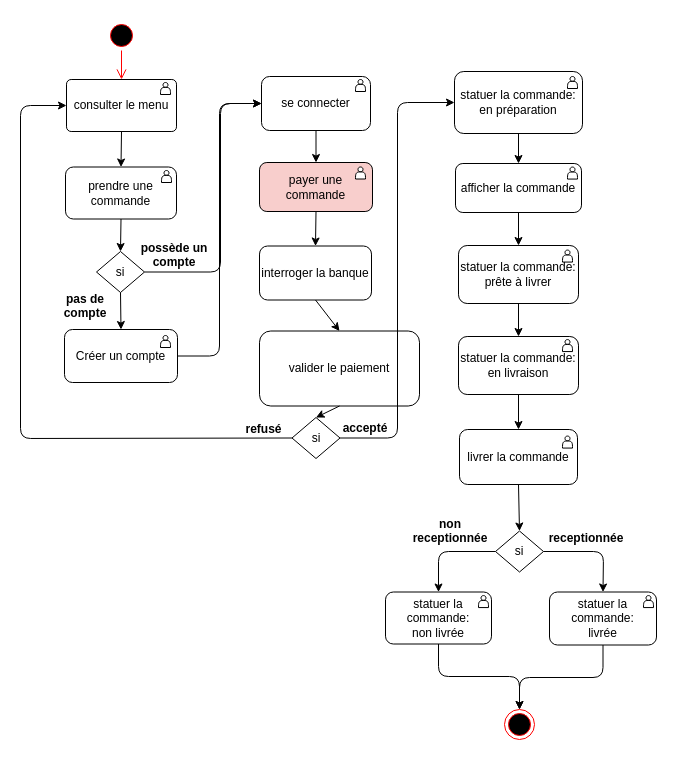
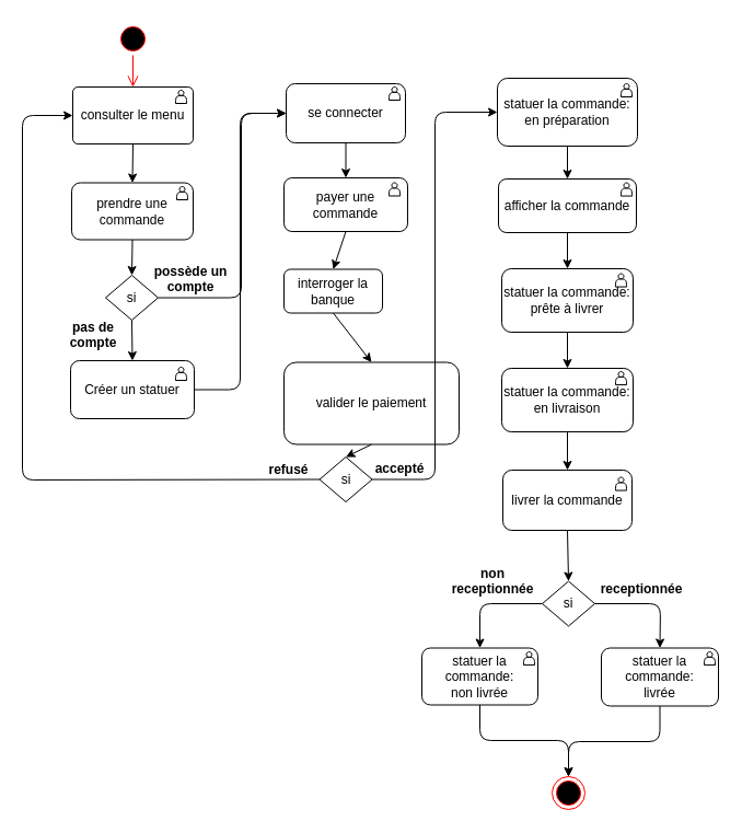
- <mxCell id="3" value="payer une commande" style="rounded=1;whiteSpace=wrap;html=1;fillColor=#f8cecc;" parent="1" vertex="1"><mxGeometry x="259" y="162" width="113" height="49" as="geometry" /></mxCell>
+ <mxCell id="3" value="payer une commande" style="rounded=1;whiteSpace=wrap;html=1;" parent="1" vertex="1"><mxGeometry x="259" y="162" width="113" height="49" as="geometry" /></mxCell>
- <mxCell id="14" value="interroger la banque" style="rounded=1;whiteSpace=wrap;html=1;" vertex="1" parent="1"><mxGeometry x="259" y="245.5" width="112" height="54" as="geometry" /></mxCell>
+ <mxCell id="14" value="interroger la banque" style="rounded=1;whiteSpace=wrap;html=1;" vertex="1" parent="1"><mxGeometry x="259" y="245.5" width="90" height="40" as="geometry" /></mxCell>
- <mxCell id="12" value="Créer un compte" style="rounded=1;whiteSpace=wrap;html=1;" vertex="1" parent="1"><mxGeometry x="64" y="329" width="113" height="53" as="geometry" /></mxCell>
+ <mxCell id="12" value="Créer un statuer" style="rounded=1;whiteSpace=wrap;html=1;" vertex="1" parent="1"><mxGeometry x="64" y="329" width="113" height="53" as="geometry" /></mxCell>
